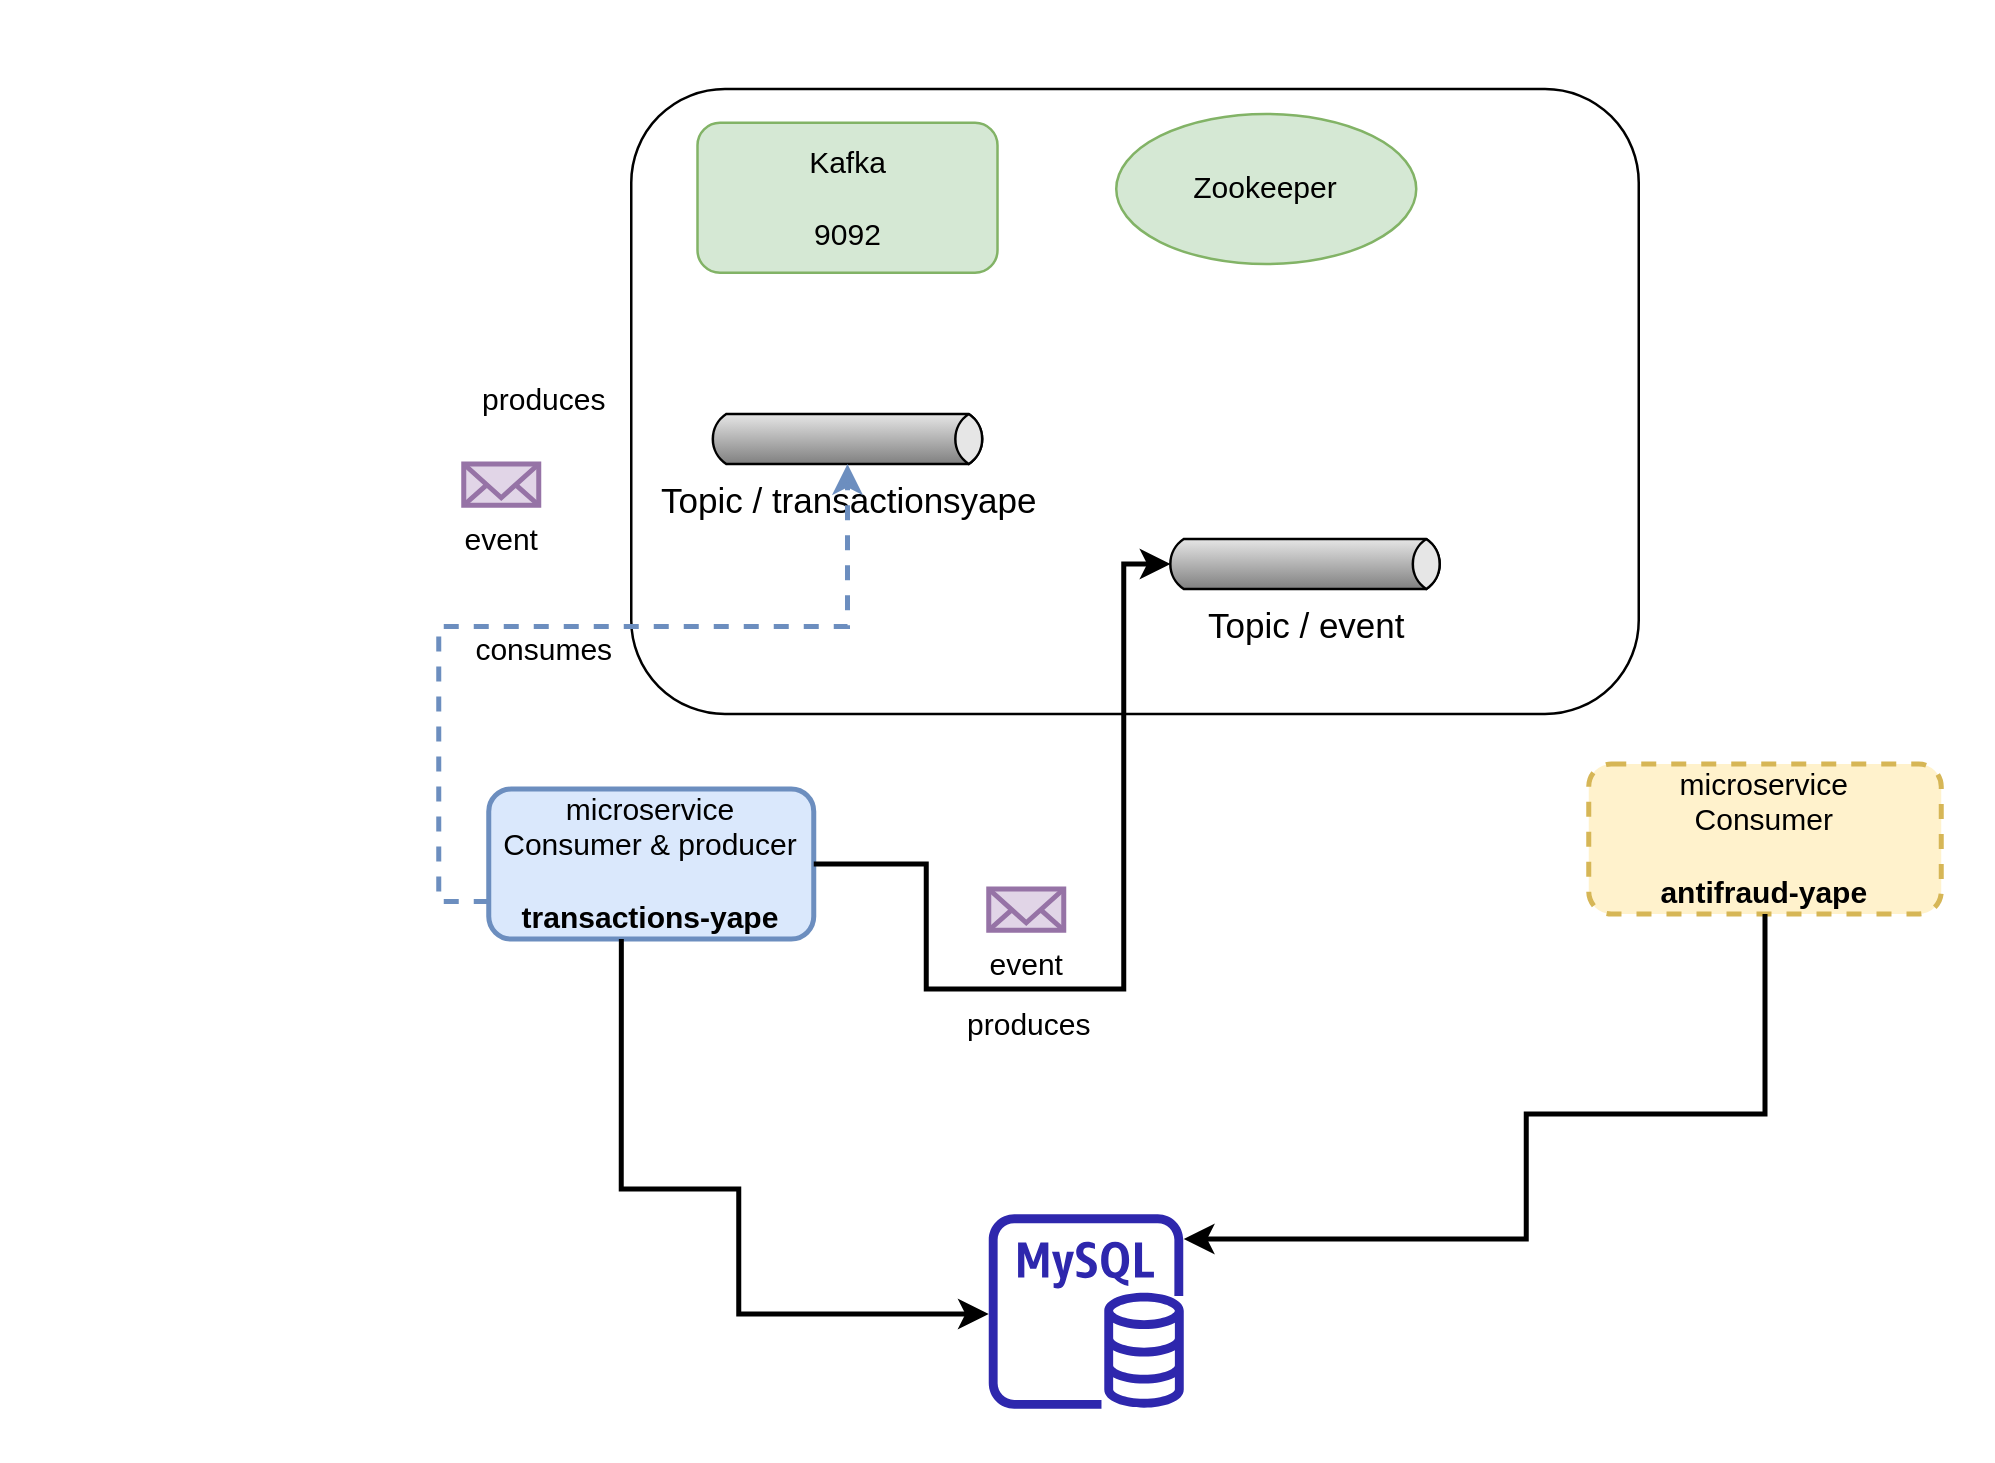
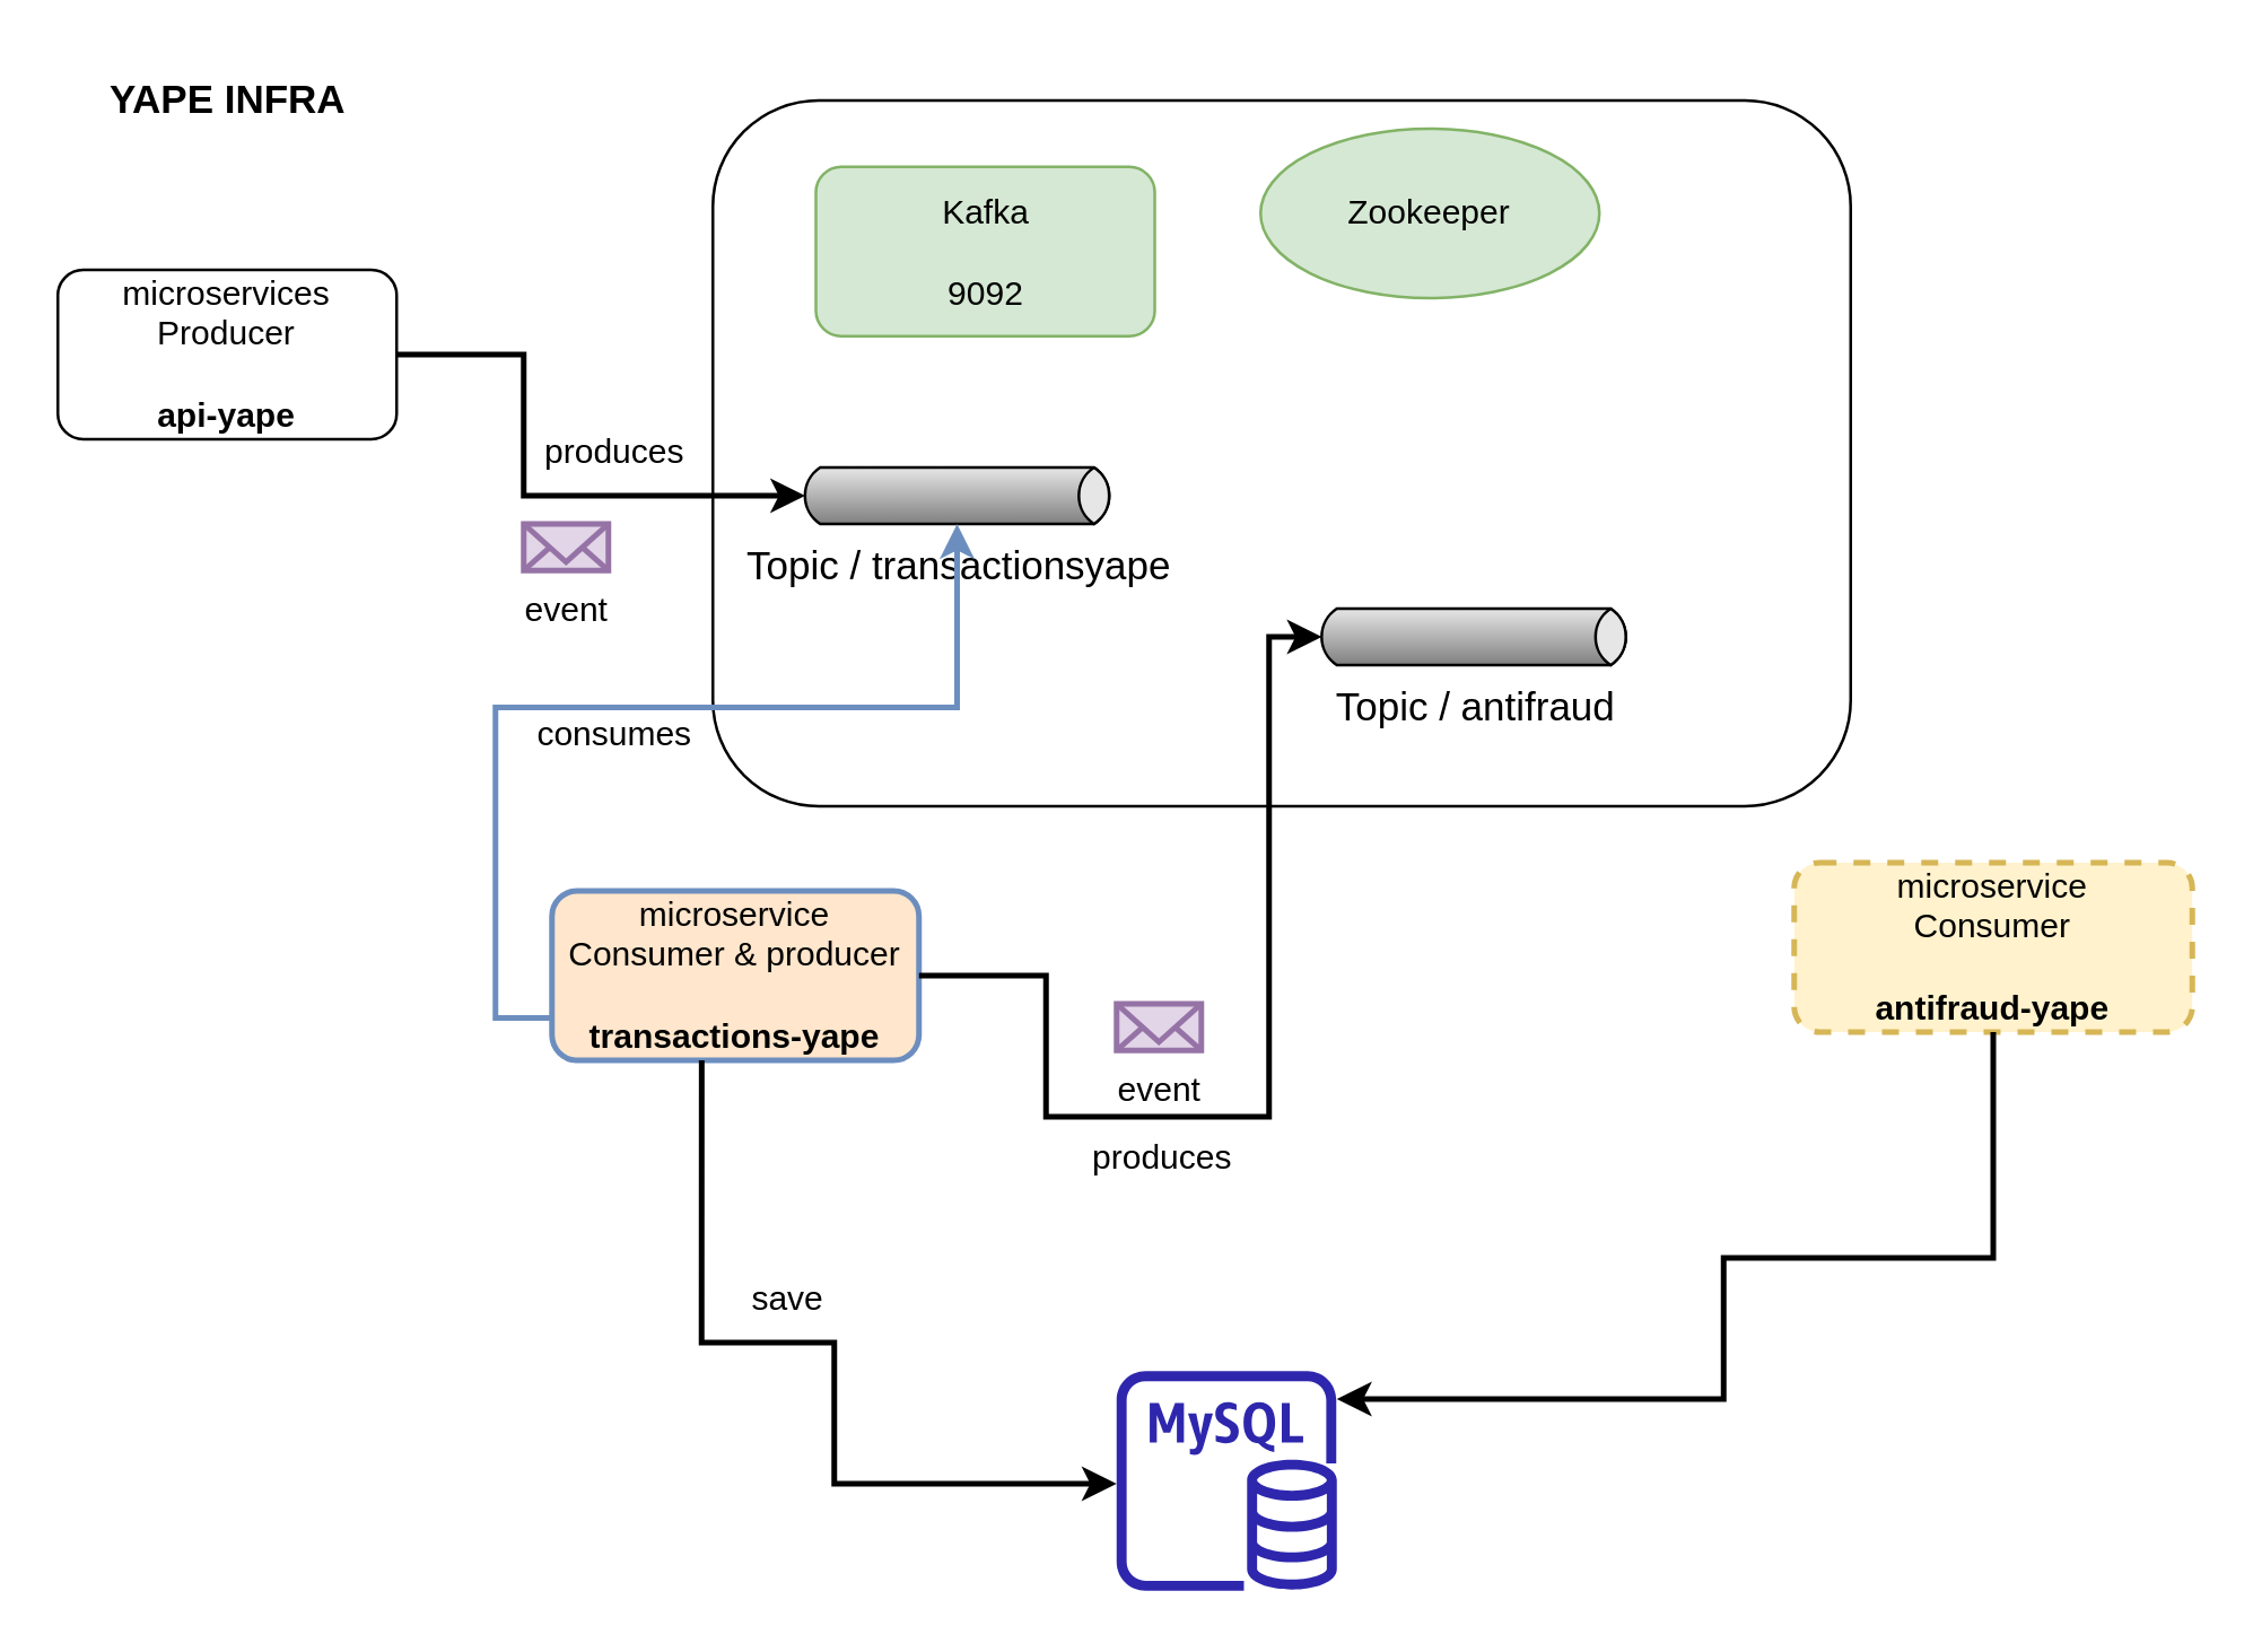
+ <mxCell id="14" value="&lt;b&gt;&lt;font style=&quot;font-size: 14px;&quot;&gt;YAPE INFRA&lt;/font&gt;&lt;/b&gt;" style="text;html=1;align=center;verticalAlign=middle;resizable=0;points=[];autosize=1;" parent="1" vertex="1"><mxGeometry x="25" y="20" width="110" height="30" as="geometry" /></mxCell>
- <mxCell id="3" value="Kafka&lt;br&gt;&lt;br&gt;9092" style="rounded=1;whiteSpace=wrap;html=1;fillColor=#d5e8d4;strokeColor=#82b366;" parent="1" vertex="1"><mxGeometry x="278.5" y="48.5" width="120" height="60" as="geometry" /></mxCell>
+ <mxCell id="3" value="Kafka&lt;br&gt;&lt;br&gt;9092" style="rounded=1;whiteSpace=wrap;html=1;fillColor=#d5e8d4;strokeColor=#82b366;" parent="1" vertex="1"><mxGeometry x="288.5" y="58.5" width="120" height="60" as="geometry" /></mxCell>
+ <mxCell id="6" value="microservices&lt;br&gt;Producer&lt;br&gt;&lt;br&gt;&lt;b&gt;api-yape&lt;/b&gt;" style="rounded=1;whiteSpace=wrap;html=1;" parent="1" vertex="1"><mxGeometry x="20" y="95" width="120" height="60" as="geometry" /></mxCell>
+ <mxCell id="5" style="edgeStyle=orthogonalEdgeStyle;rounded=0;orthogonalLoop=1;jettySize=auto;html=1;exitX=1;exitY=0.5;exitDx=0;exitDy=0;entryX=0;entryY=0.5;entryDx=2.7;entryDy=0;entryPerimeter=0;strokeWidth=2;" parent="1" source="6" target="7" edge="1"><mxGeometry relative="1" as="geometry"><Array as="points"><mxPoint x="185" y="125" /><mxPoint x="185" y="175" /></Array></mxGeometry></mxCell>
- <mxCell id="11" style="edgeStyle=orthogonalEdgeStyle;rounded=0;orthogonalLoop=1;jettySize=auto;html=1;exitX=0;exitY=0.75;exitDx=0;exitDy=0;fillColor=#dae8fc;strokeColor=#6c8ebf;strokeWidth=2;dashed=1;" parent="1" source="12" target="7" edge="1"><mxGeometry relative="1" as="geometry" /></mxCell>
+ <mxCell id="11" style="edgeStyle=orthogonalEdgeStyle;rounded=0;orthogonalLoop=1;jettySize=auto;html=1;exitX=0;exitY=0.75;exitDx=0;exitDy=0;fillColor=#dae8fc;strokeColor=#6c8ebf;strokeWidth=2;" parent="1" source="12" target="7" edge="1"><mxGeometry relative="1" as="geometry" /></mxCell>
- <mxCell id="10" value="&lt;font style=&quot;font-size: 14px&quot;&gt;Topic /&amp;nbsp;event&lt;/font&gt;" style="strokeWidth=1;outlineConnect=0;dashed=0;align=center;html=1;fontSize=8;shape=mxgraph.eip.messageChannel;verticalLabelPosition=bottom;labelBackgroundColor=#ffffff;verticalAlign=top;" parent="1" vertex="1"><mxGeometry x="465" y="215" width="113" height="20" as="geometry" /></mxCell>
+ <mxCell id="10" value="&lt;font style=&quot;font-size: 14px&quot;&gt;Topic /&amp;nbsp;antifraud&lt;/font&gt;" style="strokeWidth=1;outlineConnect=0;dashed=0;align=center;html=1;fontSize=8;shape=mxgraph.eip.messageChannel;verticalLabelPosition=bottom;labelBackgroundColor=#ffffff;verticalAlign=top;" parent="1" vertex="1"><mxGeometry x="465" y="215" width="113" height="20" as="geometry" /></mxCell>
- <mxCell id="12" value="microservice&lt;br&gt;Consumer &amp;amp; producer&lt;br&gt;&lt;br&gt;&lt;b&gt;&lt;font style=&quot;font-size: 12px;&quot;&gt;transactions-yape&lt;/font&gt;&lt;/b&gt;" style="rounded=1;whiteSpace=wrap;html=1;fillColor=#dae8fc;strokeColor=#6c8ebf;strokeWidth=2;" parent="1" vertex="1"><mxGeometry x="195" y="315" width="130" height="60" as="geometry" /></mxCell>
+ <mxCell id="12" value="microservice&lt;br&gt;Consumer &amp;amp; producer&lt;br&gt;&lt;br&gt;&lt;b&gt;&lt;font style=&quot;font-size: 12px;&quot;&gt;transactions-yape&lt;/font&gt;&lt;/b&gt;" style="rounded=1;whiteSpace=wrap;html=1;fillColor=#ffe6cc;strokeColor=#6c8ebf;strokeWidth=2;" parent="1" vertex="1"><mxGeometry x="195" y="315" width="130" height="60" as="geometry" /></mxCell>
+ <mxCell id="21" value="save&amp;nbsp;" style="text;html=1;align=center;verticalAlign=middle;resizable=0;points=[];autosize=1;" vertex="1" parent="1"><mxGeometry x="255" y="445" width="50" height="30" as="geometry" /></mxCell>
